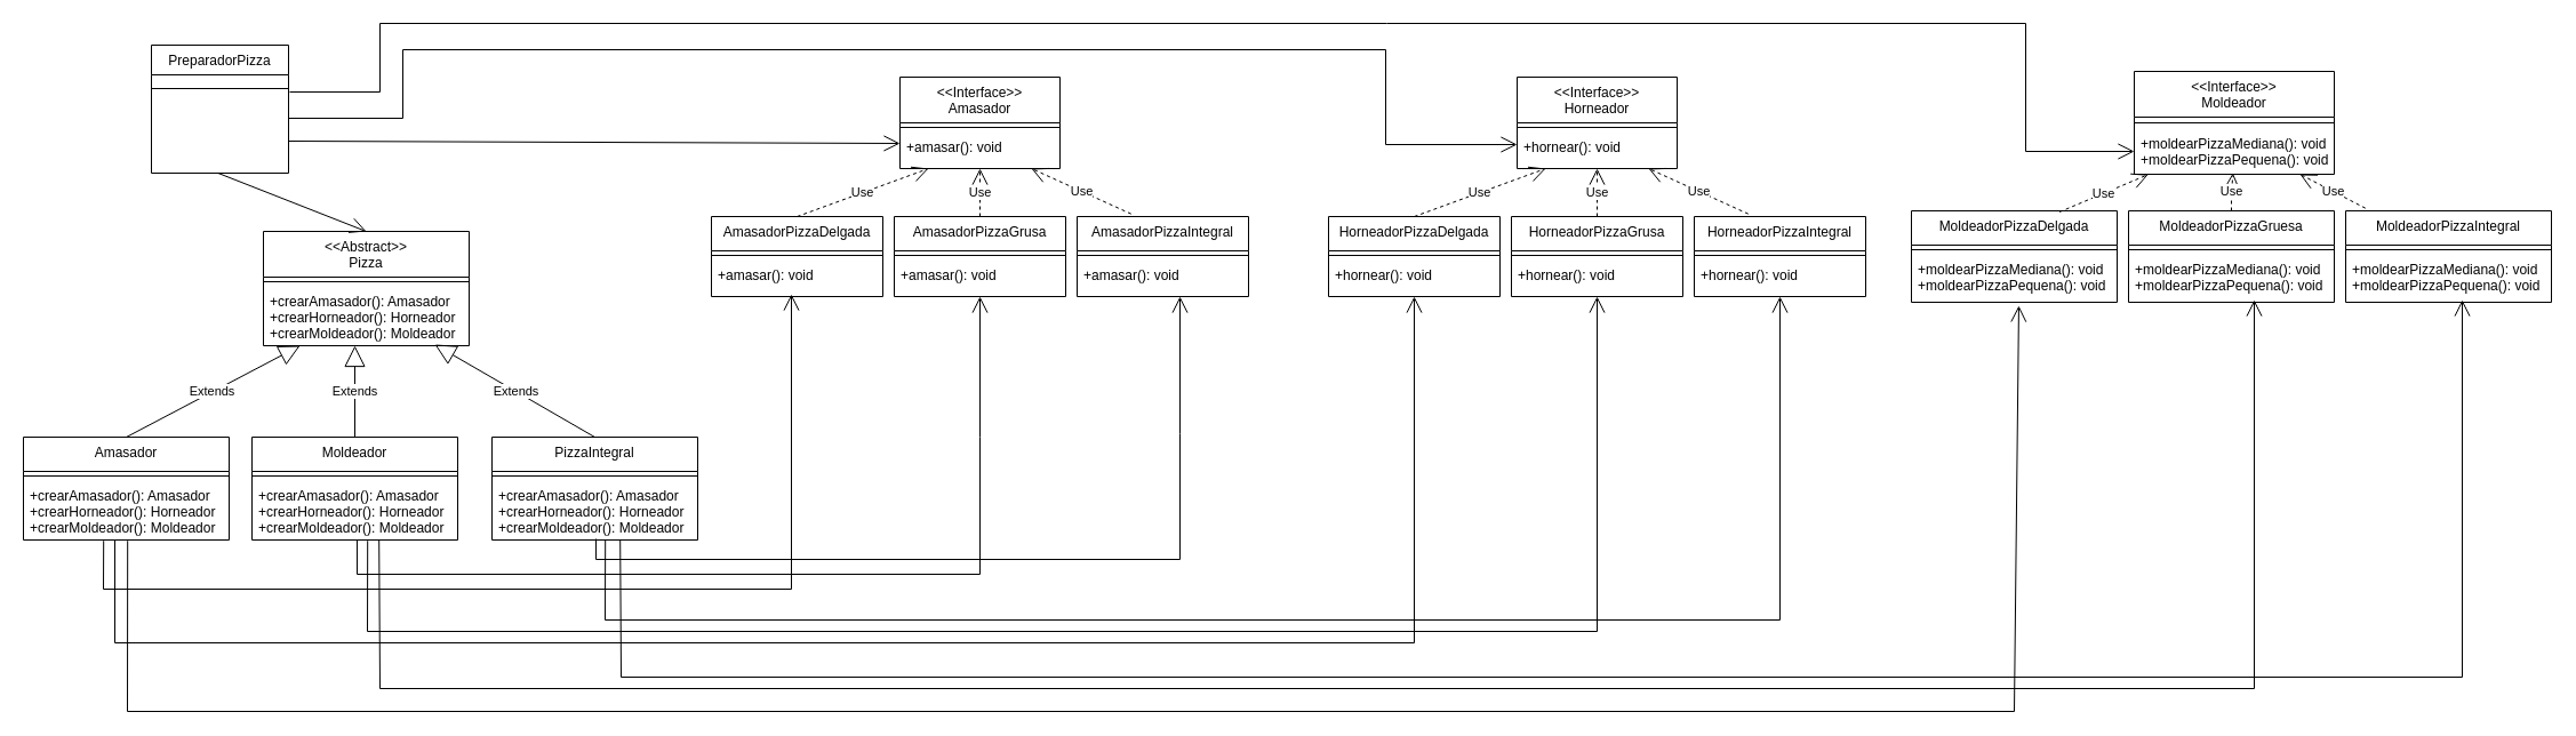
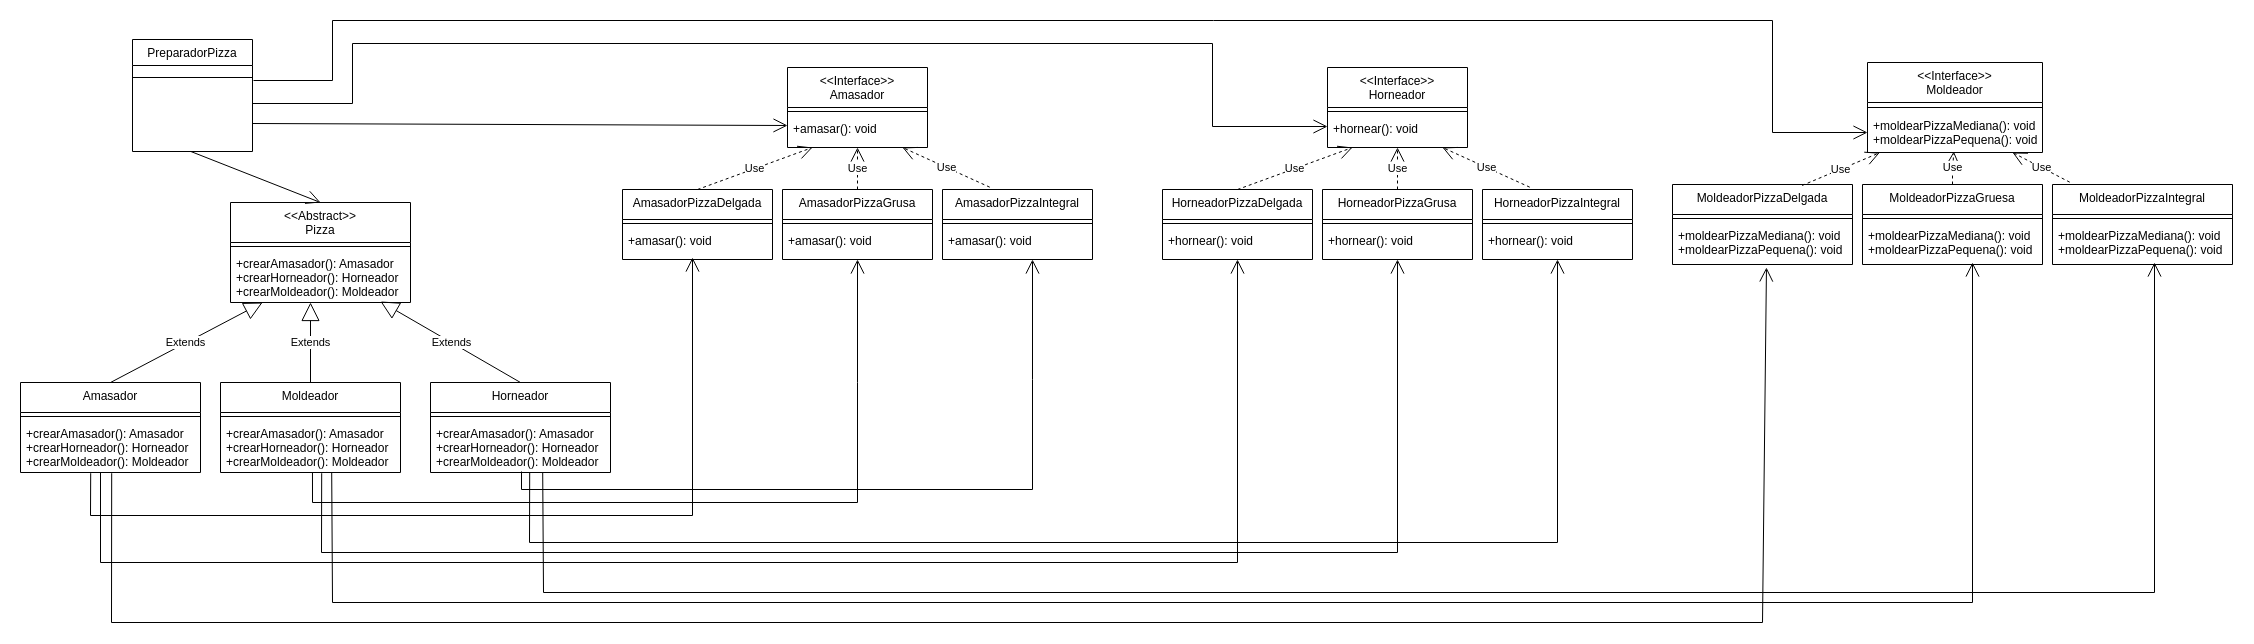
- <mxCell id="13" value="PizzaIntegral" style="swimlane;fontStyle=0;align=center;verticalAlign=top;childLayout=stackLayout;horizontal=1;startSize=30;horizontalStack=0;resizeParent=1;resizeLast=0;collapsible=1;marginBottom=0;rounded=0;shadow=0;strokeWidth=1;" parent="1" vertex="1"><mxGeometry x="430" y="382" width="180" height="90" as="geometry"><mxRectangle x="550" y="140" width="160" height="26" as="alternateBounds" /></mxGeometry></mxCell>
+ <mxCell id="13" value="Horneador" style="swimlane;fontStyle=0;align=center;verticalAlign=top;childLayout=stackLayout;horizontal=1;startSize=30;horizontalStack=0;resizeParent=1;resizeLast=0;collapsible=1;marginBottom=0;rounded=0;shadow=0;strokeWidth=1;" parent="1" vertex="1"><mxGeometry x="430" y="382" width="180" height="90" as="geometry"><mxRectangle x="550" y="140" width="160" height="26" as="alternateBounds" /></mxGeometry></mxCell>
